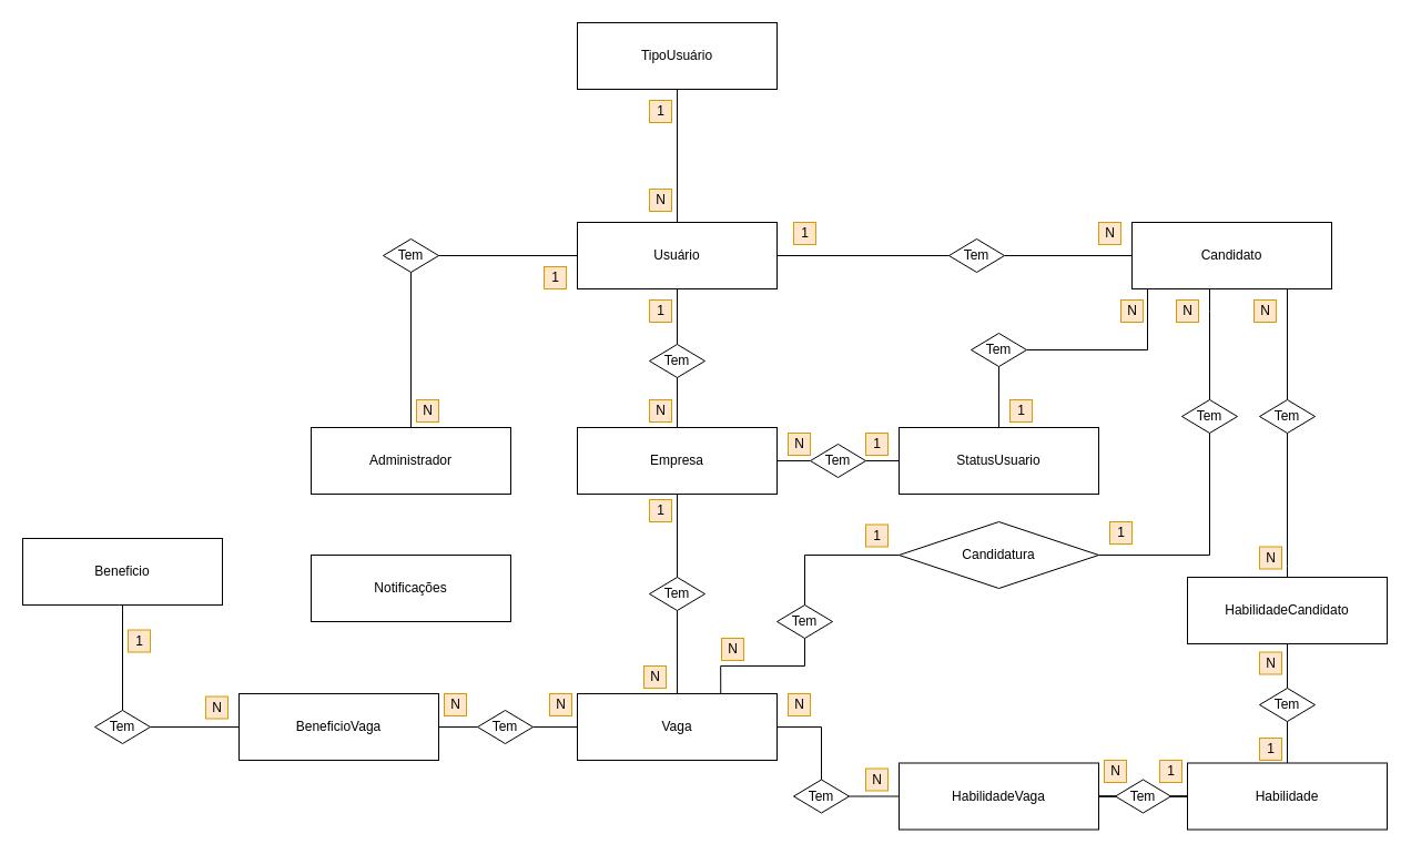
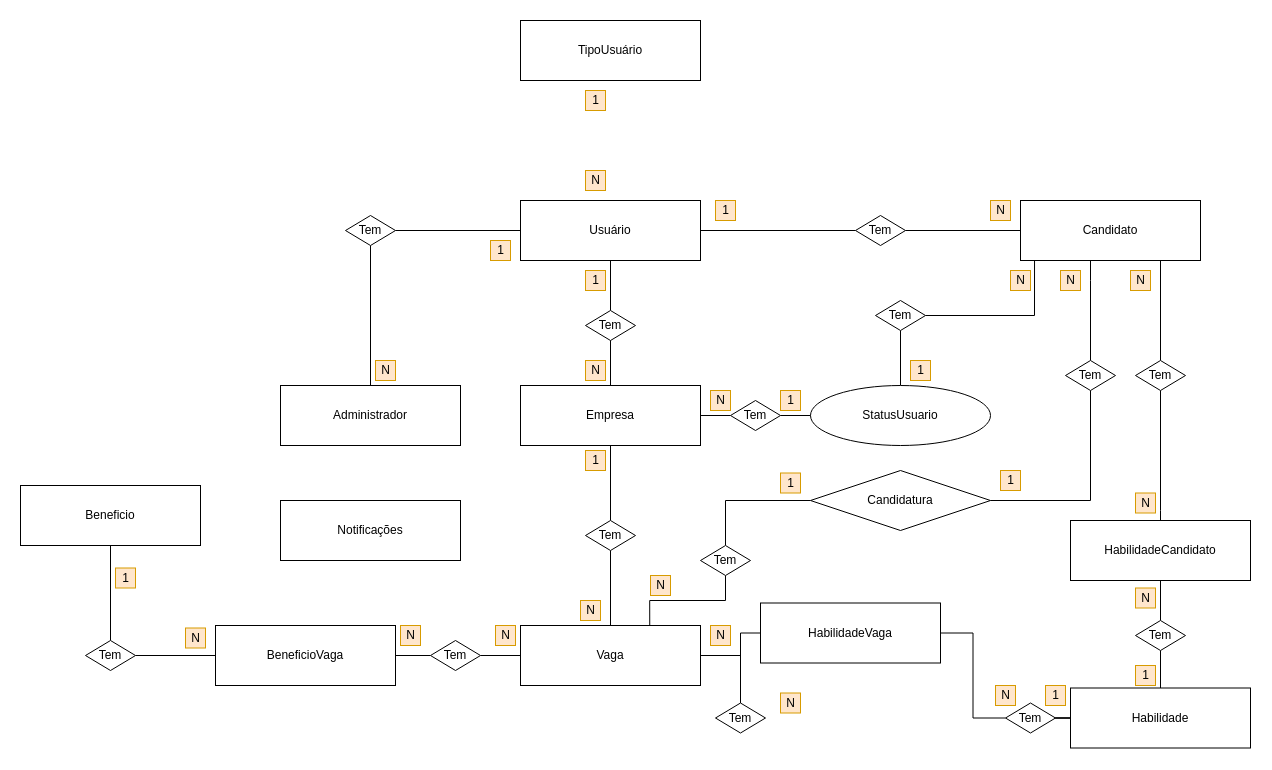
- <mxCell id="69" style="edgeStyle=orthogonalEdgeStyle;rounded=0;orthogonalLoop=1;jettySize=auto;html=1;entryX=0.5;entryY=0;entryDx=0;entryDy=0;endArrow=none;endFill=0;" parent="1" source="70" target="4" edge="1"><mxGeometry relative="1" as="geometry" /></mxCell>
- <mxCell id="36" value="StatusUsuario" style="rounded=0;whiteSpace=wrap;html=1;" parent="1" vertex="1"><mxGeometry x="810" y="385" width="180" height="60" as="geometry" /></mxCell>
+ <mxCell id="36" value="StatusUsuario" style="ellipse;whiteSpace=wrap;html=1;" parent="1" vertex="1"><mxGeometry x="810" y="385" width="180" height="60" as="geometry" /></mxCell>
- <mxCell id="75" value="HabilidadeVaga" style="rounded=0;whiteSpace=wrap;html=1;" parent="1" vertex="1"><mxGeometry x="810" y="687.5" width="180" height="60" as="geometry" /></mxCell>
+ <mxCell id="75" value="HabilidadeVaga" style="rounded=0;whiteSpace=wrap;html=1;" parent="1" vertex="1"><mxGeometry x="760" y="602.5" width="180" height="60" as="geometry" /></mxCell>
